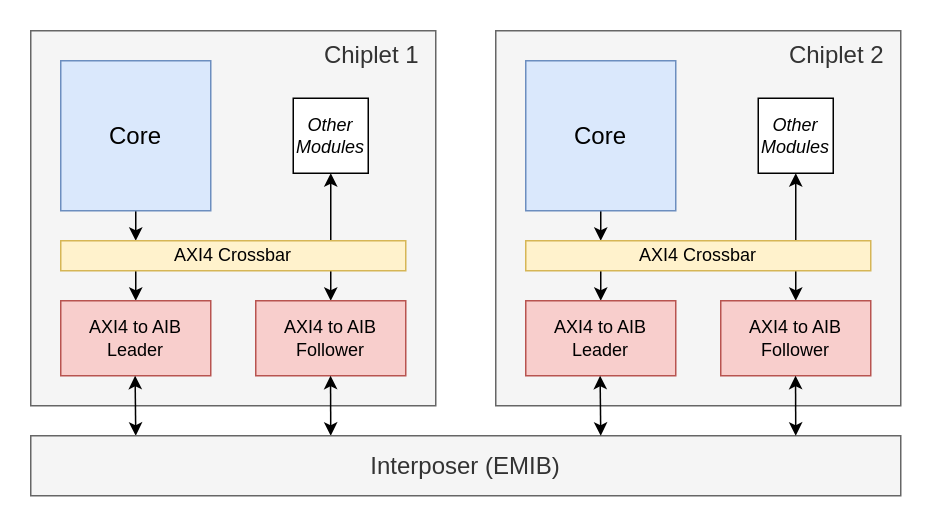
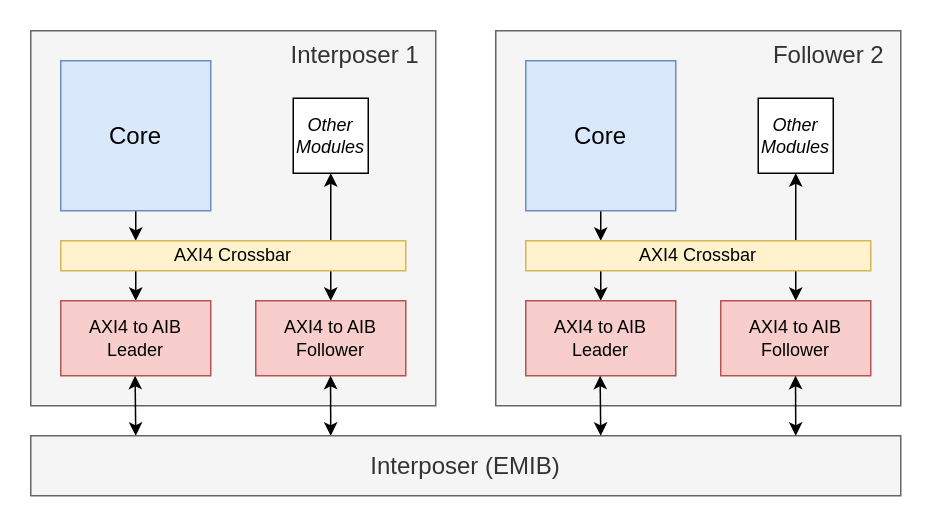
- <mxCell id="2" value="Chiplet 1&amp;nbsp;&amp;nbsp;" style="rounded=0;whiteSpace=wrap;html=1;horizontal=1;verticalAlign=top;align=right;fontSize=16;fillColor=#f5f5f5;fontColor=#333333;strokeColor=#666666;" vertex="1" parent="1"><mxGeometry x="20" y="20" width="270" height="250" as="geometry" /></mxCell>
+ <mxCell id="2" value="Interposer 1&amp;nbsp;&amp;nbsp;" style="rounded=0;whiteSpace=wrap;html=1;horizontal=1;verticalAlign=top;align=right;fontSize=16;fillColor=#f5f5f5;fontColor=#333333;strokeColor=#666666;" vertex="1" parent="1"><mxGeometry x="20" y="20" width="270" height="250" as="geometry" /></mxCell>
- <mxCell id="15" value="Chiplet 2&amp;nbsp;&amp;nbsp;" style="rounded=0;whiteSpace=wrap;html=1;verticalAlign=top;align=right;fontSize=16;fillColor=#f5f5f5;fontColor=#333333;strokeColor=#666666;" vertex="1" parent="1"><mxGeometry x="330" y="20" width="270" height="250" as="geometry" /></mxCell>
+ <mxCell id="15" value="Follower 2&amp;nbsp;&amp;nbsp;" style="rounded=0;whiteSpace=wrap;html=1;verticalAlign=top;align=right;fontSize=16;fillColor=#f5f5f5;fontColor=#333333;strokeColor=#666666;" vertex="1" parent="1"><mxGeometry x="330" y="20" width="270" height="250" as="geometry" /></mxCell>
